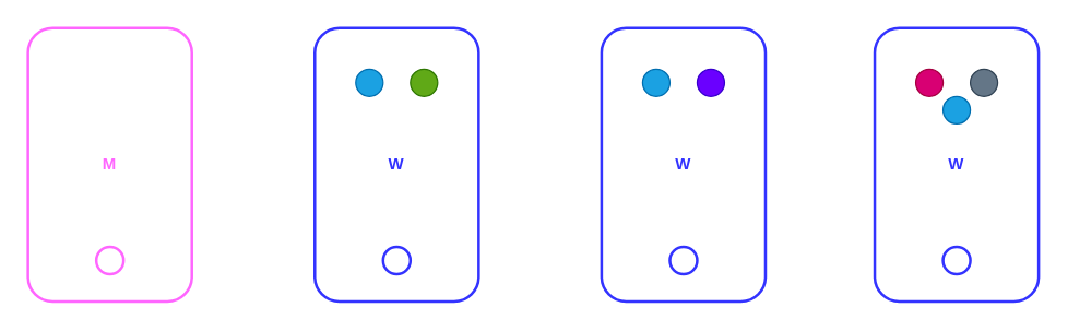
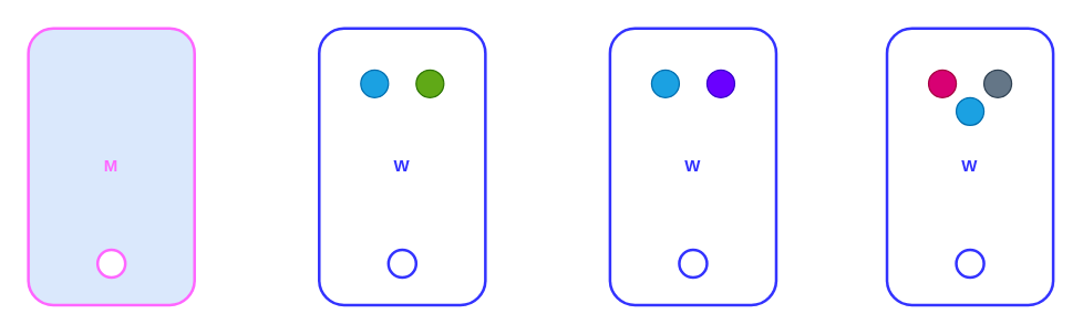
- <mxCell id="3" value="&lt;b&gt;&lt;font color=&quot;#ff66ff&quot;&gt;M&lt;/font&gt;&lt;/b&gt;" style="rounded=1;whiteSpace=wrap;html=1;strokeWidth=2;strokeColor=#FF66FF;" parent="2" vertex="1"><mxGeometry width="120" height="200" as="geometry" /></mxCell>
+ <mxCell id="3" value="&lt;b&gt;&lt;font color=&quot;#ff66ff&quot;&gt;M&lt;/font&gt;&lt;/b&gt;" style="rounded=1;whiteSpace=wrap;html=1;strokeWidth=2;strokeColor=#FF66FF;fillColor=#dae8fc;" parent="2" vertex="1"><mxGeometry width="120" height="200" as="geometry" /></mxCell>
